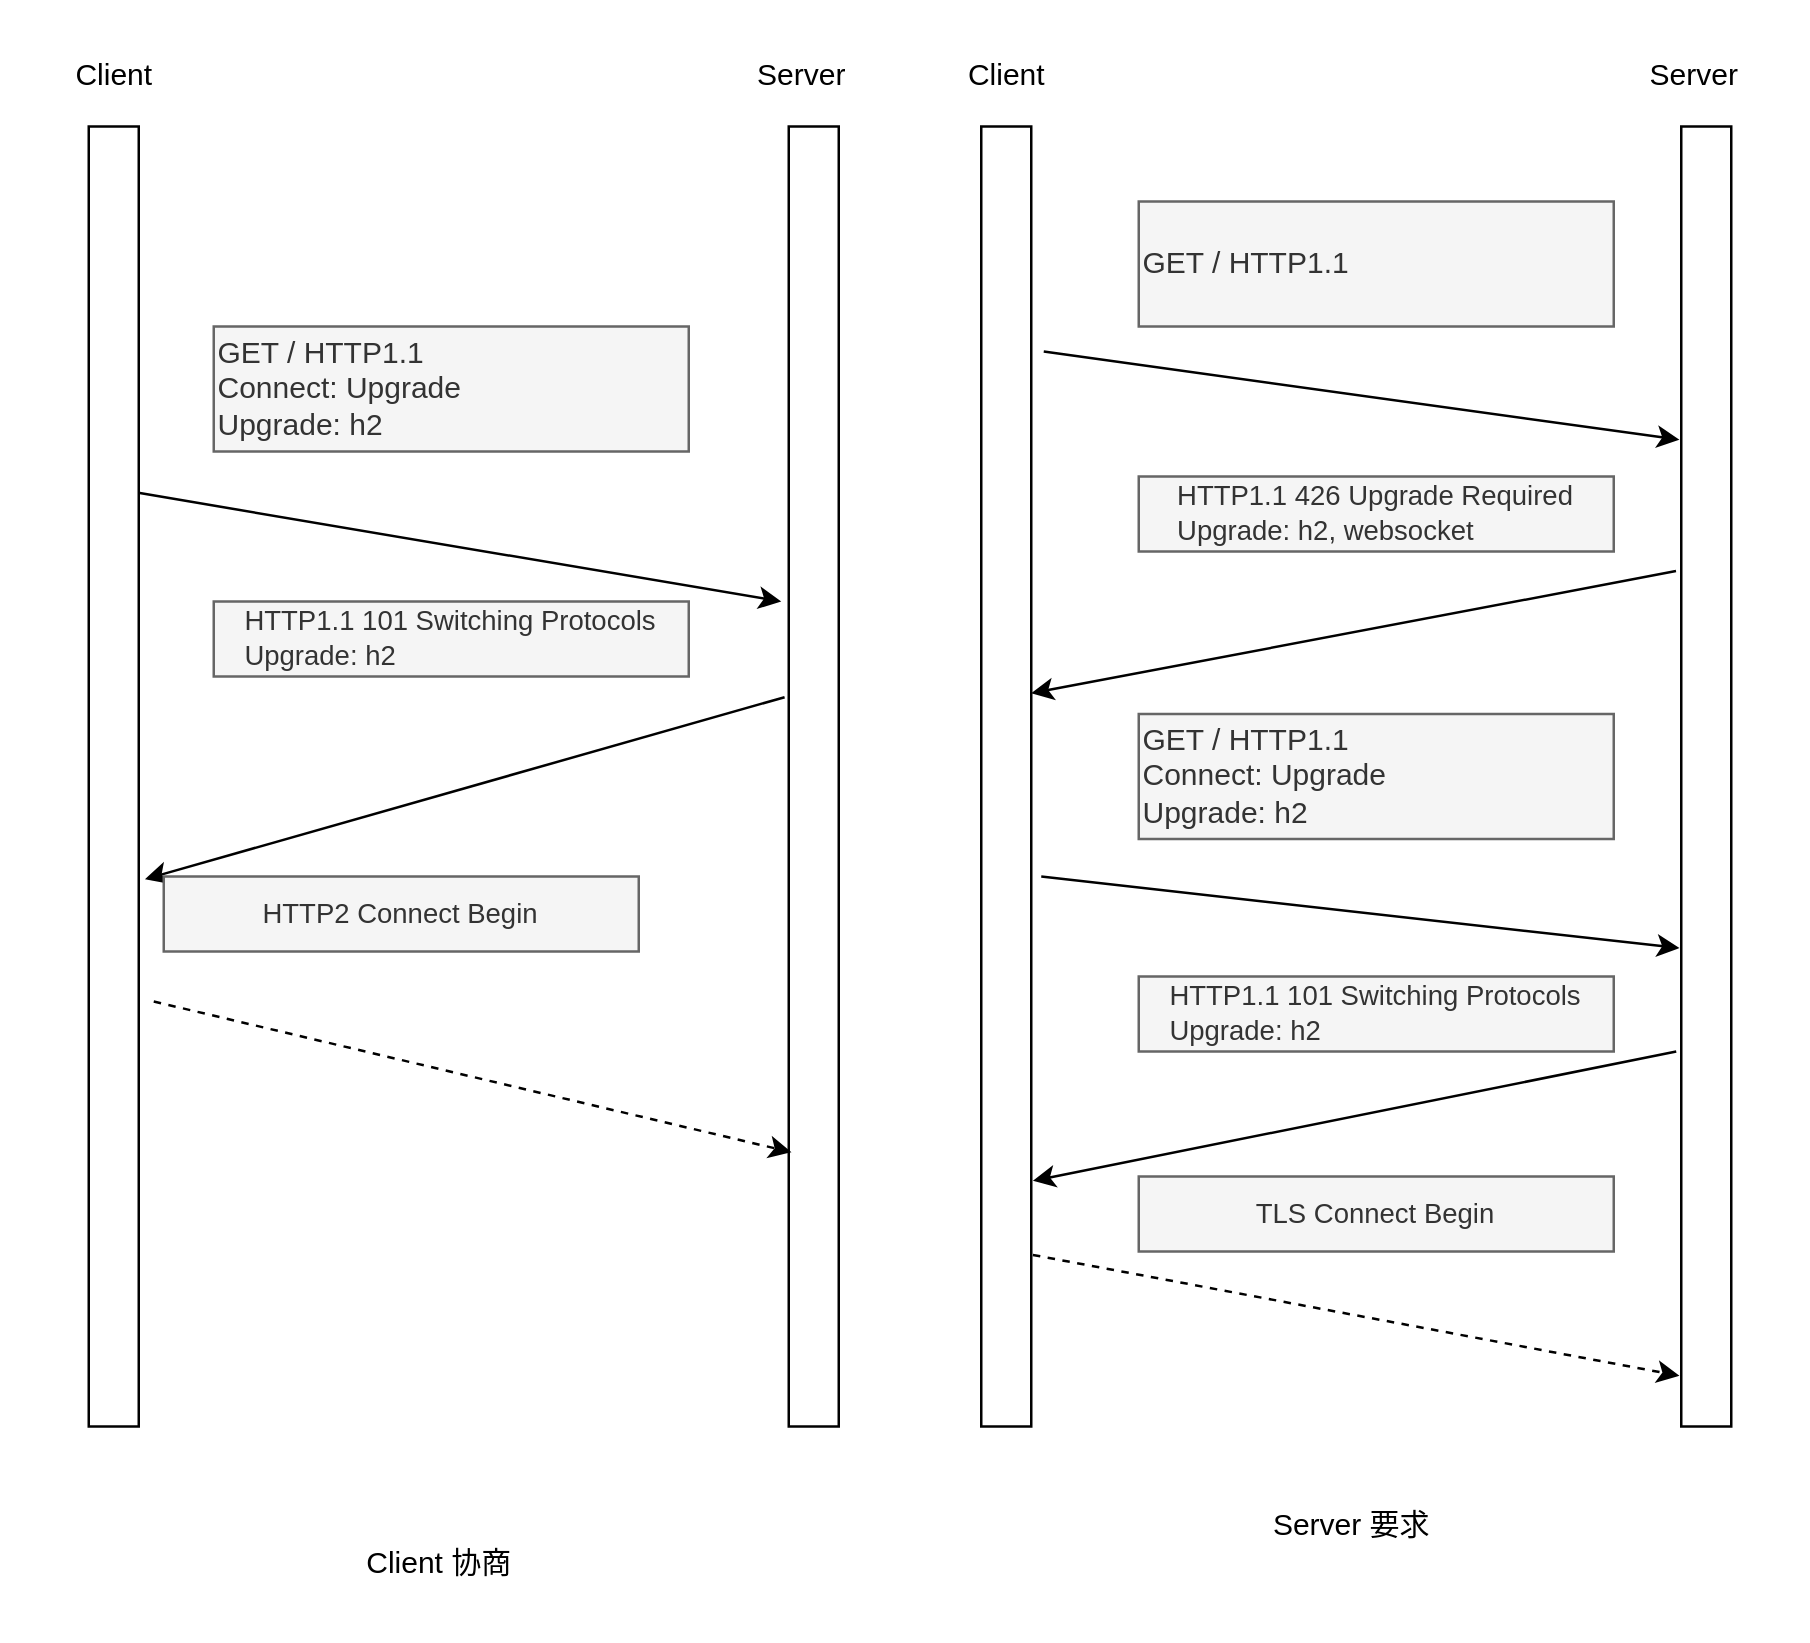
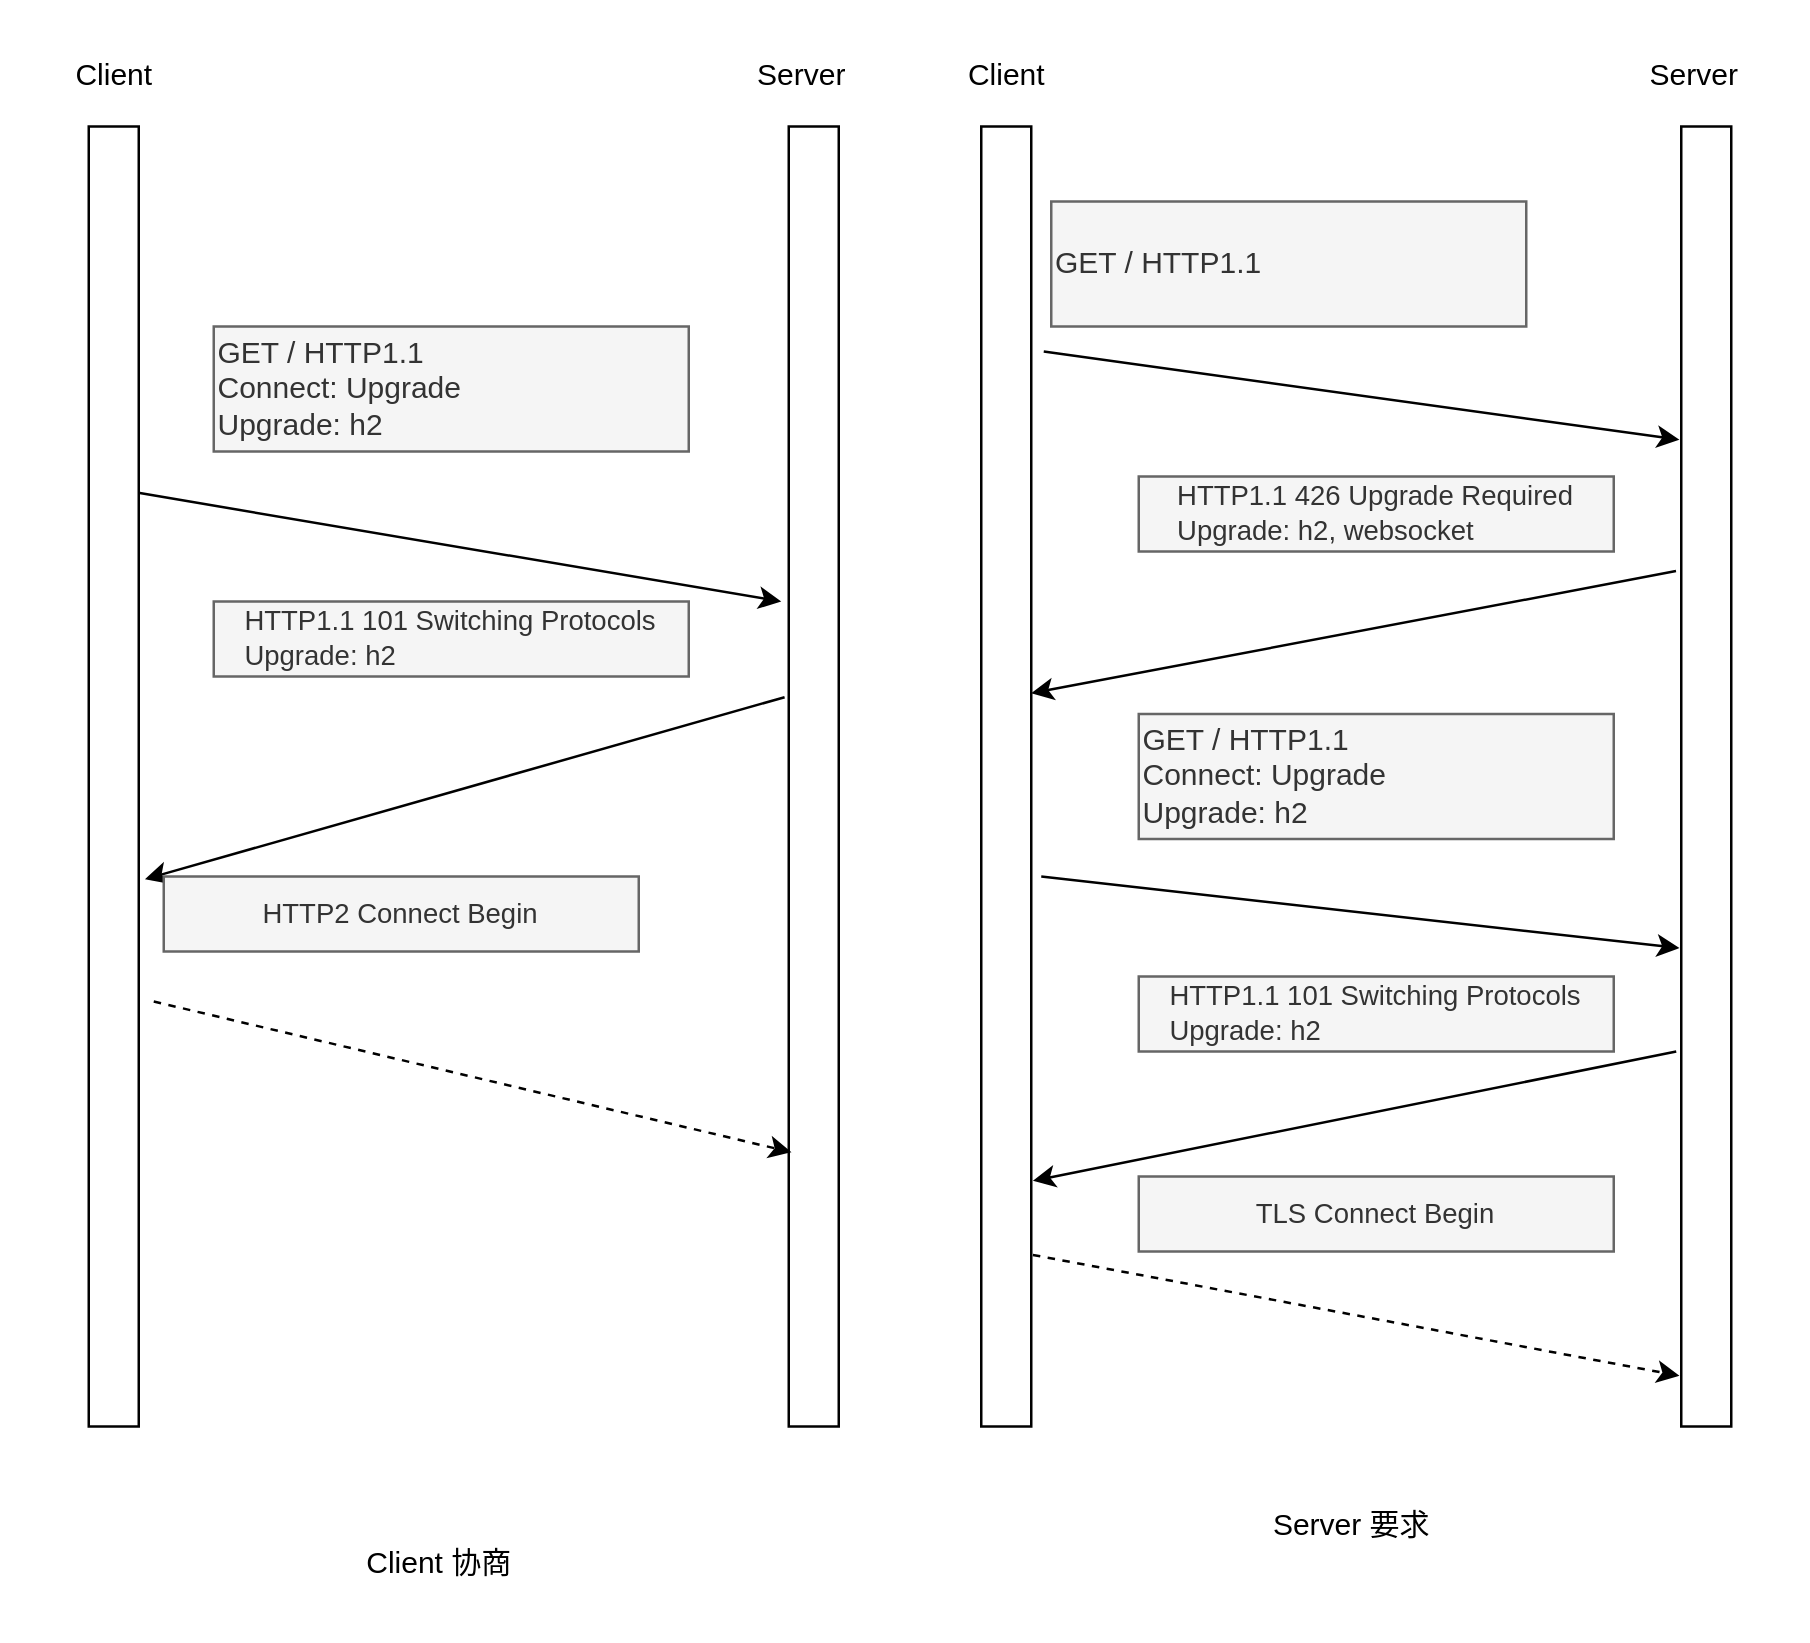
- <mxCell id="23" value="&lt;div&gt;&lt;span&gt;GET / HTTP1.1&lt;/span&gt;&lt;/div&gt;" style="text;html=1;align=left;verticalAlign=middle;whiteSpace=wrap;rounded=0;fillColor=#f5f5f5;strokeColor=#666666;fontColor=#333333;" parent="1" vertex="1"><mxGeometry x="455" y="80" width="190" height="50" as="geometry" /></mxCell>
+ <mxCell id="23" value="&lt;div&gt;&lt;span&gt;GET / HTTP1.1&lt;/span&gt;&lt;/div&gt;" style="text;html=1;align=left;verticalAlign=middle;whiteSpace=wrap;rounded=0;fillColor=#f5f5f5;strokeColor=#666666;fontColor=#333333;" parent="1" vertex="1"><mxGeometry x="420" y="80" width="190" height="50" as="geometry" /></mxCell>
